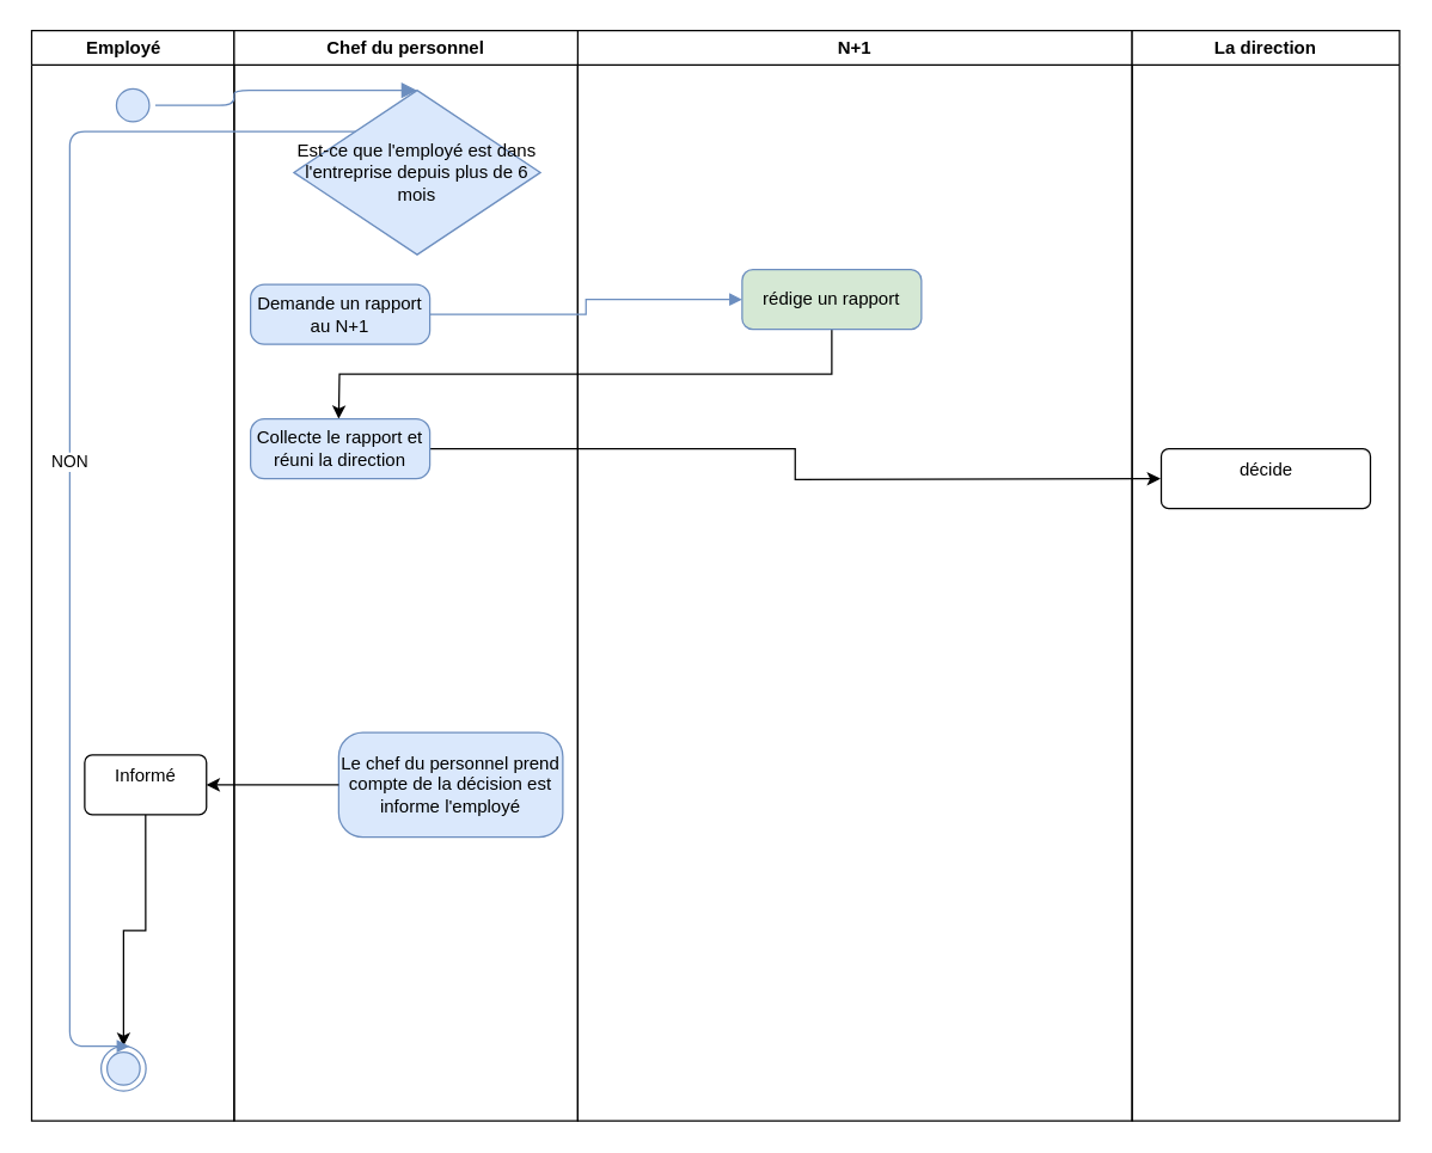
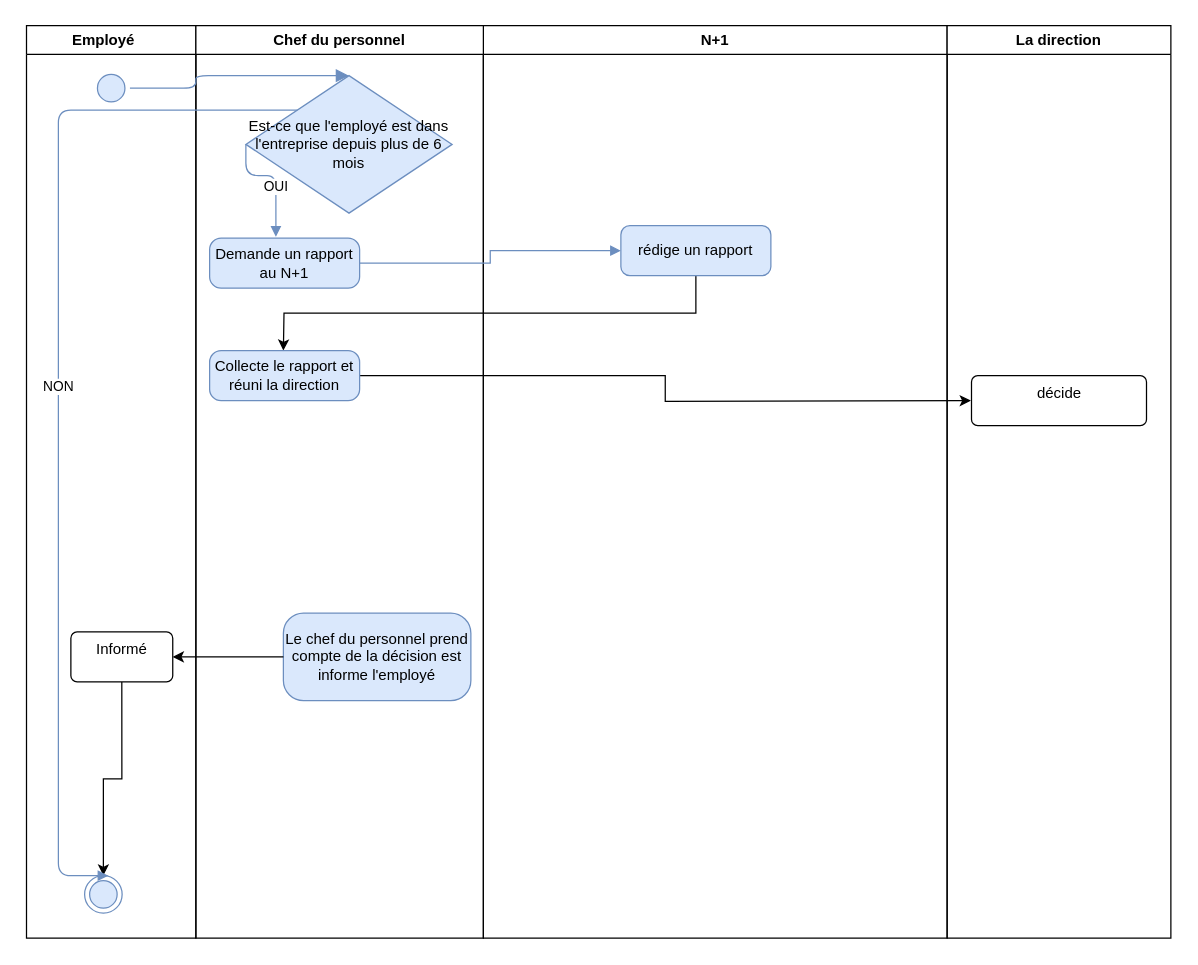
+ <mxCell id="13" value="OUI" style="edgeStyle=orthogonalEdgeStyle;orthogonalLoop=1;jettySize=auto;html=1;entryX=0.442;entryY=-0.025;entryDx=0;entryDy=0;entryPerimeter=0;endArrow=block;sourcePerimeterSpacing=8;targetPerimeterSpacing=8;strokeColor=#6c8ebf;verticalAlign=bottom;exitX=0;exitY=0.5;exitDx=0;exitDy=0;fillColor=#dae8fc;endFill=1;" edge="1" parent="12" source="14" target="15"><mxGeometry x="0.367" relative="1" as="geometry"><Array as="points"><mxPoint x="64" y="120" /></Array><mxPoint as="offset" /></mxGeometry></mxCell>
- <mxCell id="9" value="rédige un rapport" style="rounded=1;whiteSpace=wrap;html=1;arcSize=18;fillColor=#d5e8d4;strokeColor=#6c8ebf;hachureGap=4;pointerEvents=0;" vertex="1" parent="7"><mxGeometry x="110" y="160" width="120" height="40" as="geometry" /></mxCell>
+ <mxCell id="9" value="rédige un rapport" style="rounded=1;whiteSpace=wrap;html=1;arcSize=18;fillColor=#dae8fc;strokeColor=#6c8ebf;hachureGap=4;pointerEvents=0;" vertex="1" parent="7"><mxGeometry x="110" y="160" width="120" height="40" as="geometry" /></mxCell>
